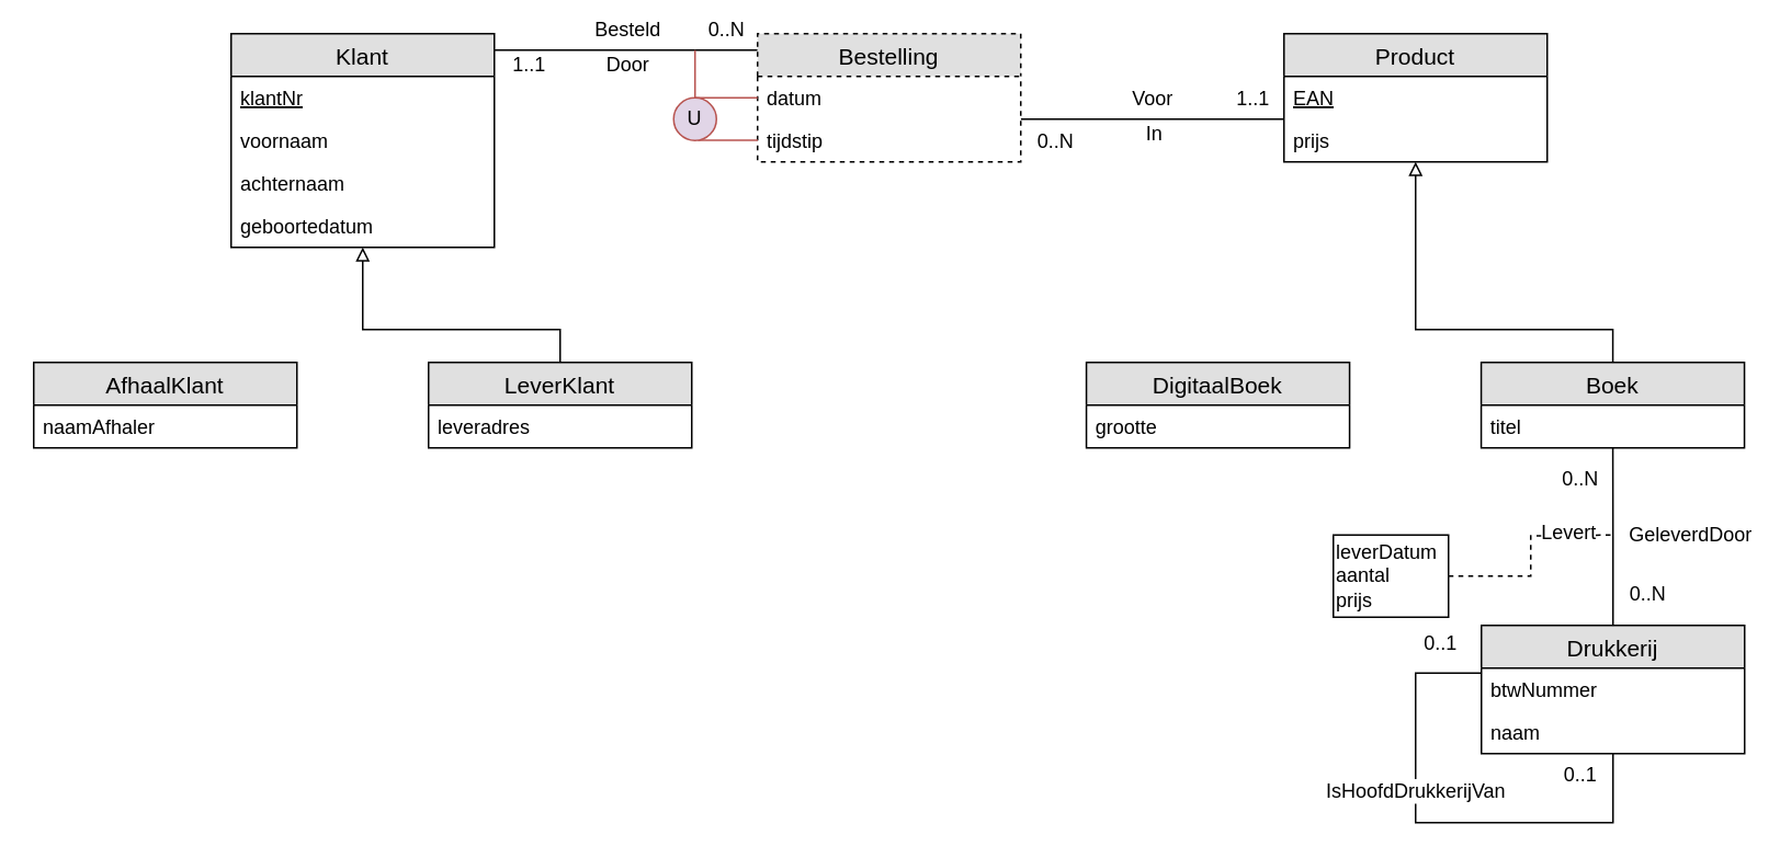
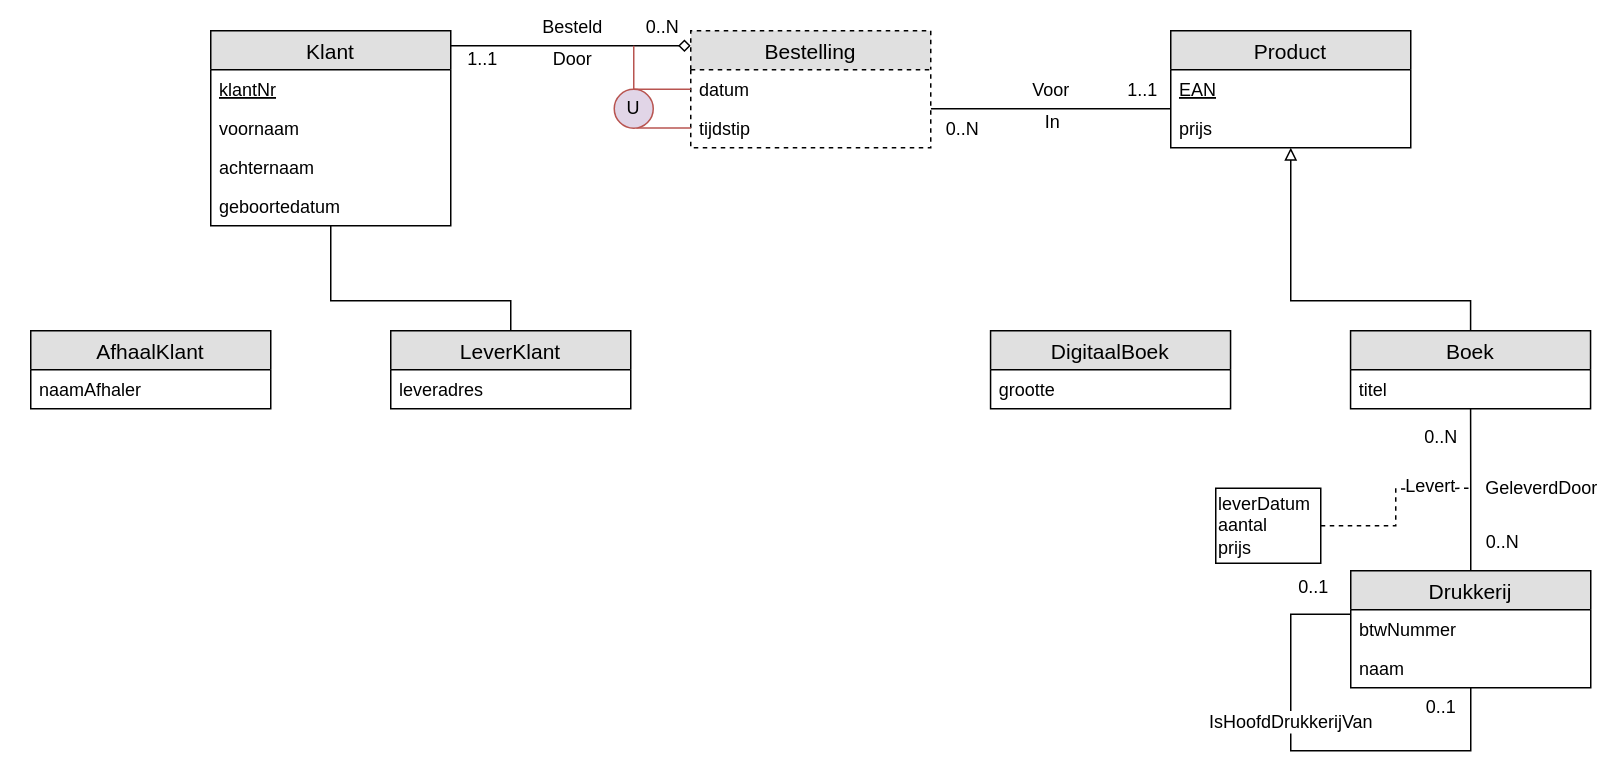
- <mxCell id="3" value="" style="edgeStyle=orthogonalEdgeStyle;rounded=0;orthogonalLoop=1;jettySize=auto;html=1;endArrow=none;endFill=0;" edge="1" parent="1" source="8" target="18"><mxGeometry relative="1" as="geometry"><Array as="points"><mxPoint x="400" y="30" /><mxPoint x="400" y="30" /></Array></mxGeometry></mxCell>
+ <mxCell id="3" value="" style="edgeStyle=orthogonalEdgeStyle;rounded=0;orthogonalLoop=1;jettySize=auto;html=1;endArrow=diamond;endFill=0;" edge="1" parent="1" source="8" target="18"><mxGeometry relative="1" as="geometry"><Array as="points"><mxPoint x="400" y="30" /><mxPoint x="400" y="30" /></Array></mxGeometry></mxCell>
- <mxCell id="24" style="edgeStyle=orthogonalEdgeStyle;rounded=0;orthogonalLoop=1;jettySize=auto;html=1;endArrow=block;endFill=0;" edge="1" parent="1" source="25" target="8"><mxGeometry relative="1" as="geometry"><Array as="points"><mxPoint x="340" y="200" /><mxPoint x="220" y="200" /></Array></mxGeometry></mxCell>
+ <mxCell id="24" style="edgeStyle=orthogonalEdgeStyle;rounded=0;orthogonalLoop=1;jettySize=auto;html=1;endArrow=none;endFill=0;" edge="1" parent="1" source="25" target="8"><mxGeometry relative="1" as="geometry"><Array as="points"><mxPoint x="340" y="200" /><mxPoint x="220" y="200" /></Array></mxGeometry></mxCell>
